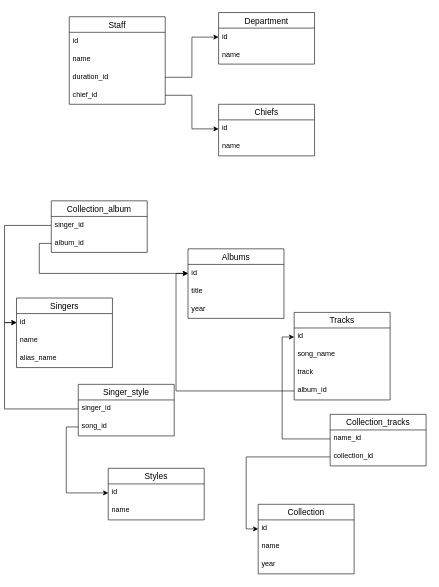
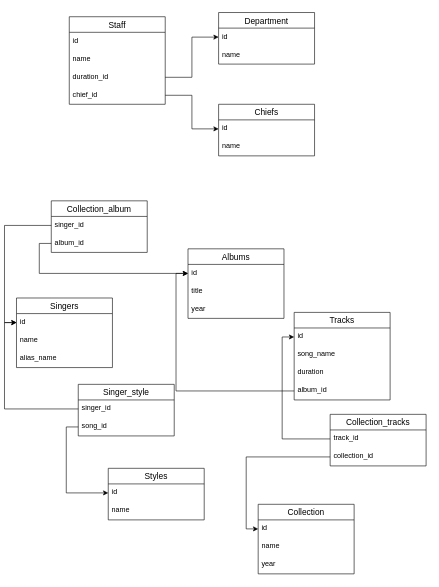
- <mxCell id="26" value="track" style="text;strokeColor=none;fillColor=none;spacingLeft=4;spacingRight=4;overflow=hidden;rotatable=0;points=[[0,0.5],[1,0.5]];portConstraint=eastwest;fontSize=12;" vertex="1" parent="23"><mxGeometry y="86" width="160" height="30" as="geometry" /></mxCell>
+ <mxCell id="26" value="duration" style="text;strokeColor=none;fillColor=none;spacingLeft=4;spacingRight=4;overflow=hidden;rotatable=0;points=[[0,0.5],[1,0.5]];portConstraint=eastwest;fontSize=12;" vertex="1" parent="23"><mxGeometry y="86" width="160" height="30" as="geometry" /></mxCell>
- <mxCell id="34" value="name_id" style="text;strokeColor=none;fillColor=none;spacingLeft=4;spacingRight=4;overflow=hidden;rotatable=0;points=[[0,0.5],[1,0.5]];portConstraint=eastwest;fontSize=12;" vertex="1" parent="33"><mxGeometry y="26" width="160" height="30" as="geometry" /></mxCell>
+ <mxCell id="34" value="track_id" style="text;strokeColor=none;fillColor=none;spacingLeft=4;spacingRight=4;overflow=hidden;rotatable=0;points=[[0,0.5],[1,0.5]];portConstraint=eastwest;fontSize=12;" vertex="1" parent="33"><mxGeometry y="26" width="160" height="30" as="geometry" /></mxCell>
